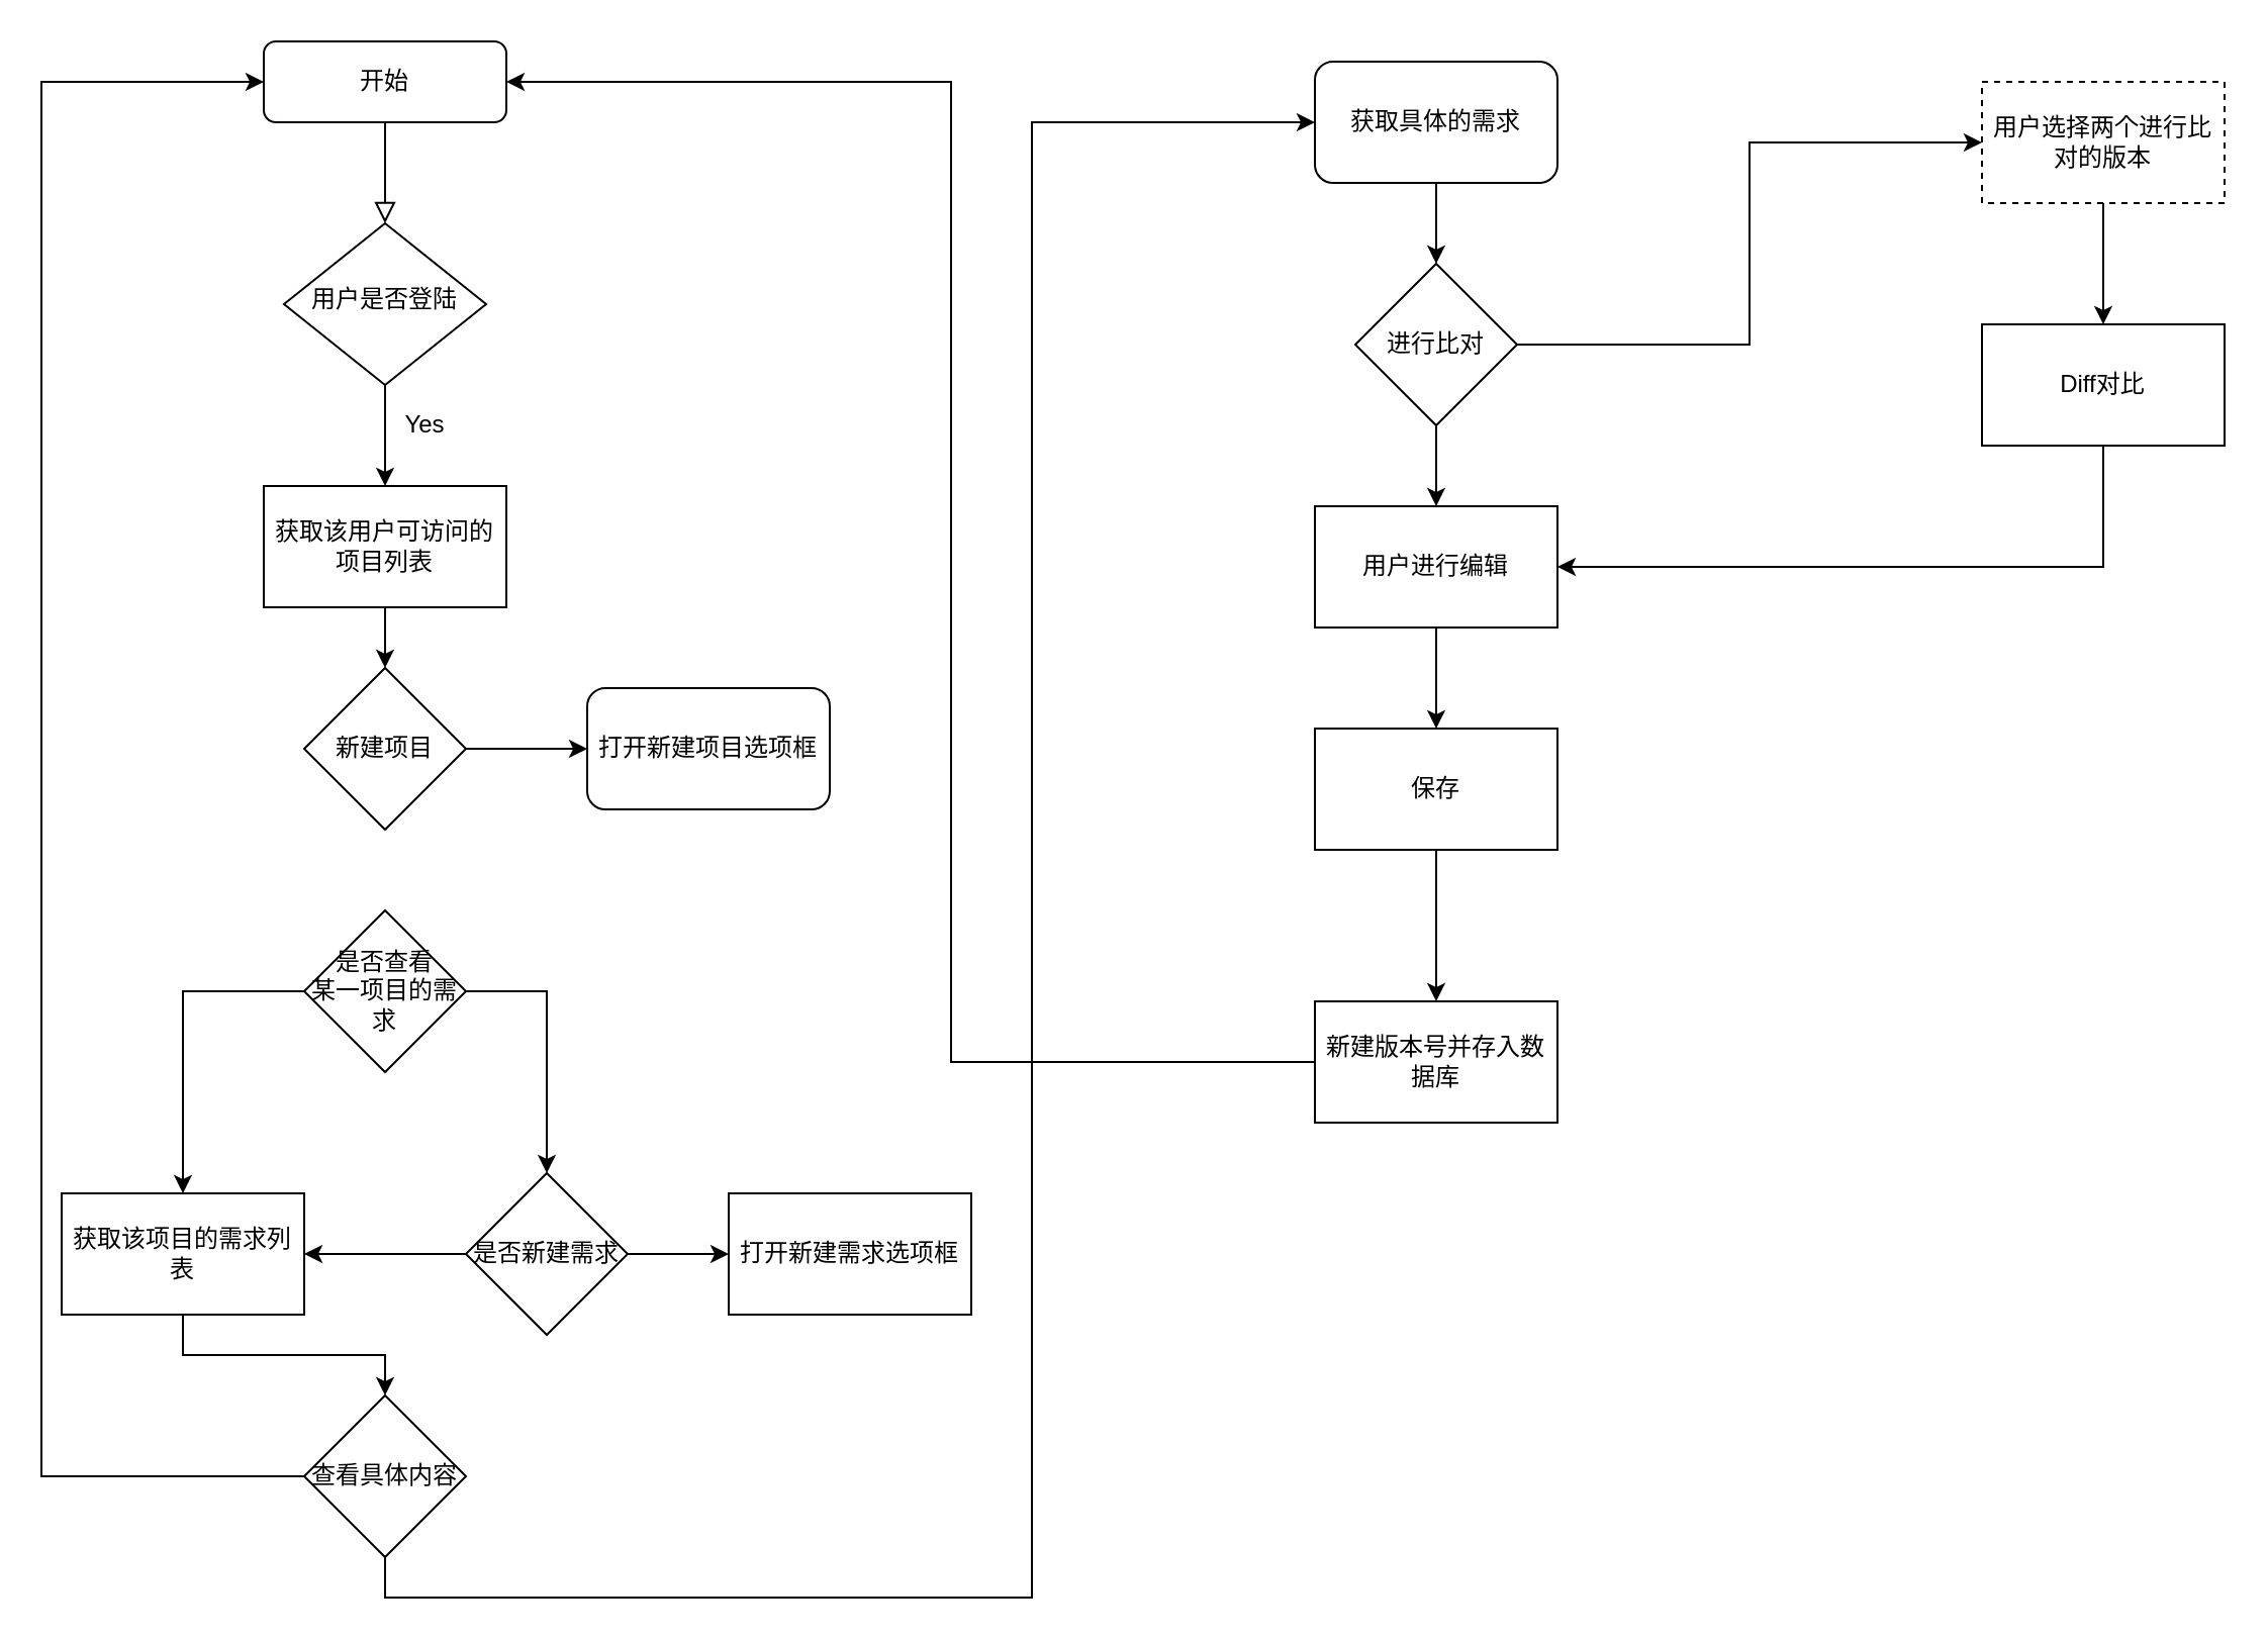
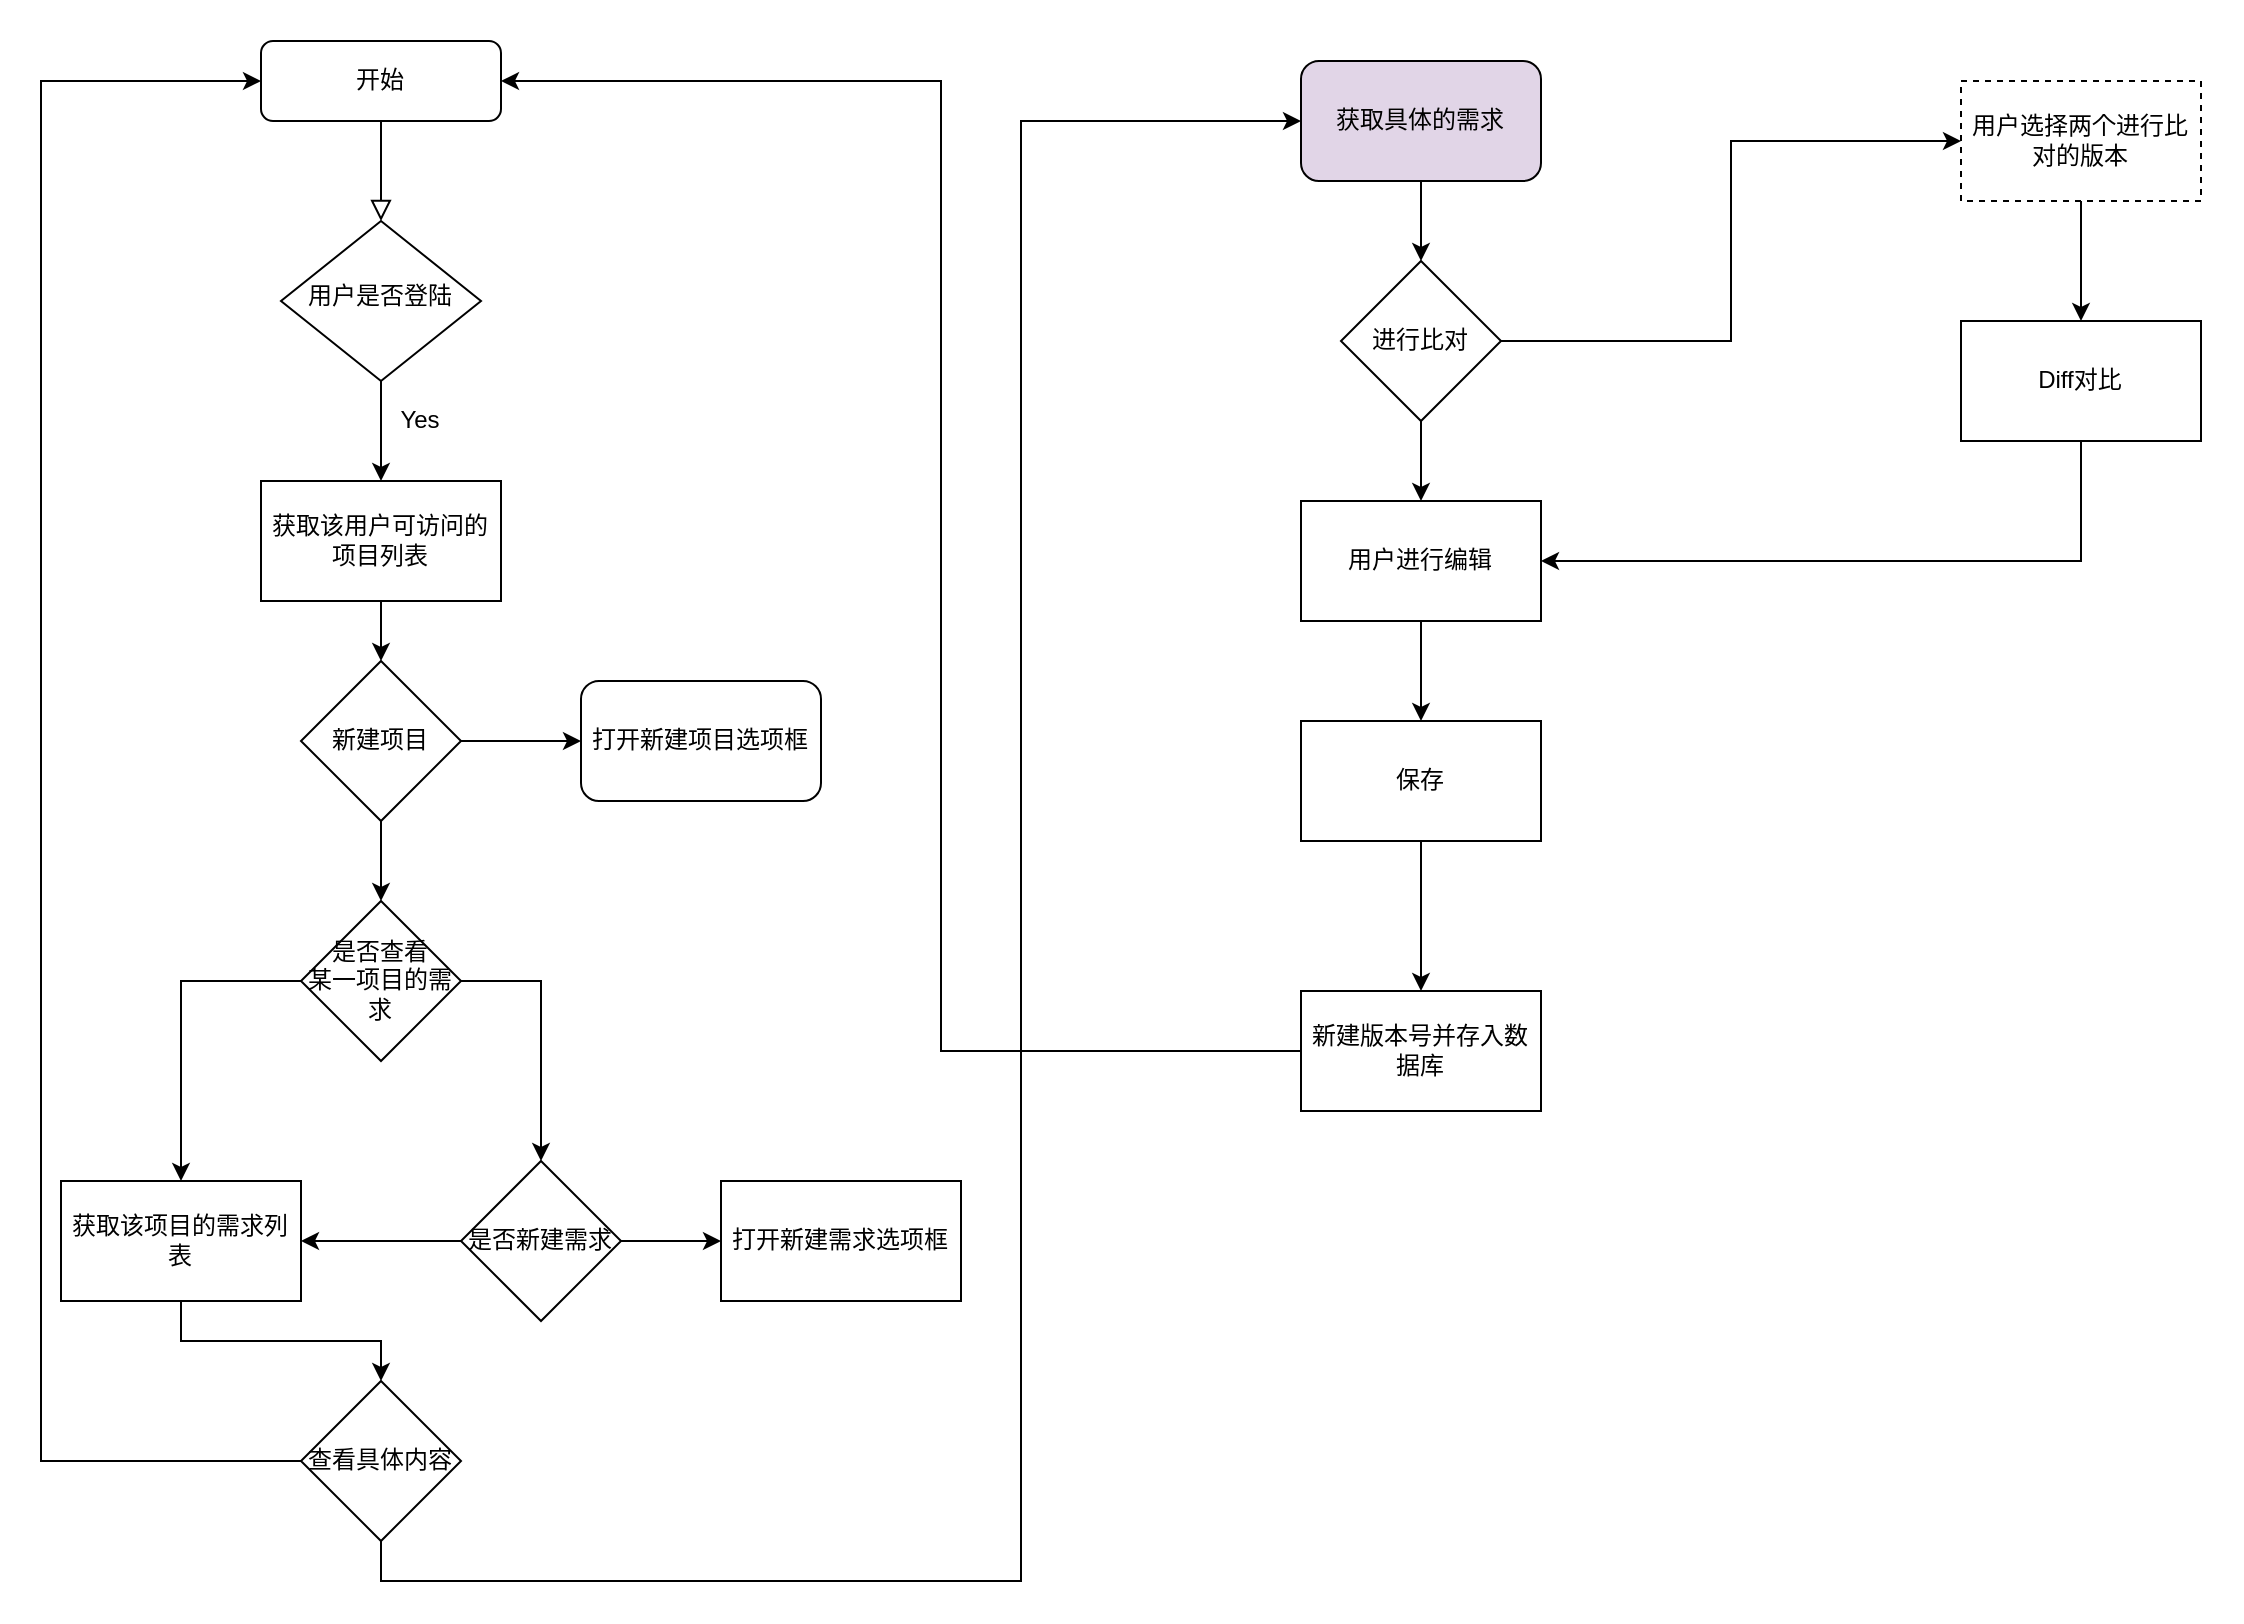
- <mxCell id="25" value="获取具体的需求" style="rounded=1;whiteSpace=wrap;html=1;" vertex="1" parent="1"><mxGeometry x="650" y="30" width="120" height="60" as="geometry" /></mxCell>
+ <mxCell id="25" value="获取具体的需求" style="rounded=1;whiteSpace=wrap;html=1;fillColor=#e1d5e7;" vertex="1" parent="1"><mxGeometry x="650" y="30" width="120" height="60" as="geometry" /></mxCell>
+ <mxCell id="17" style="edgeStyle=orthogonalEdgeStyle;rounded=0;orthogonalLoop=1;jettySize=auto;html=1;exitX=0.5;exitY=1;exitDx=0;exitDy=0;entryX=0.5;entryY=0;entryDx=0;entryDy=0;" edge="1" parent="1" source="18" target="10"><mxGeometry relative="1" as="geometry" /></mxCell>
